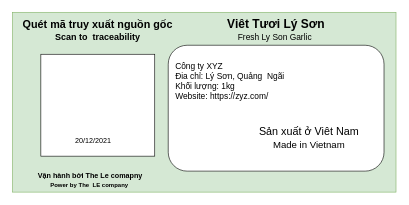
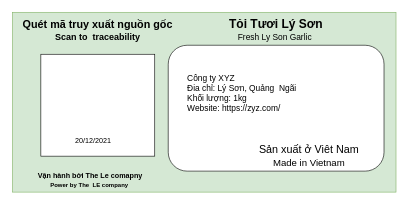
- <mxCell id="7" value="&lt;font&gt;&lt;b&gt;&lt;font style=&quot;font-size: 20px&quot;&gt;Viêt Tươi Lý Sơn&lt;/font&gt;&lt;br&gt;&lt;/b&gt;&lt;font style=&quot;font-size: 14px&quot;&gt;Fresh Ly Son Garlic&amp;nbsp;&lt;/font&gt;&lt;br&gt;&lt;/font&gt;" style="text;html=1;strokeColor=none;fillColor=none;align=center;verticalAlign=middle;whiteSpace=wrap;rounded=0;fontSize=15;fontColor=#000000;" parent="1" vertex="1"><mxGeometry x="360" y="20" width="200" height="55" as="geometry" /></mxCell>
+ <mxCell id="7" value="&lt;font&gt;&lt;b&gt;&lt;font style=&quot;font-size: 20px&quot;&gt;Tỏi Tươi Lý Sơn&lt;/font&gt;&lt;br&gt;&lt;/b&gt;&lt;font style=&quot;font-size: 14px&quot;&gt;Fresh Ly Son Garlic&amp;nbsp;&lt;/font&gt;&lt;br&gt;&lt;/font&gt;" style="text;html=1;strokeColor=none;fillColor=none;align=center;verticalAlign=middle;whiteSpace=wrap;rounded=0;fontSize=15;fontColor=#000000;" parent="1" vertex="1"><mxGeometry x="360" y="20" width="200" height="55" as="geometry" /></mxCell>
- <mxCell id="9" value="&lt;font color=&quot;#000000&quot;&gt;Công ty XYZ&lt;br&gt;Đia chỉ: Lý Sơn, Quảng&amp;nbsp; Ngãi&lt;br&gt;Khối lượng: 1kg&lt;br&gt;Website: https://zyz.com/&amp;nbsp;&lt;br&gt;&lt;/font&gt;" style="text;html=1;strokeColor=none;fillColor=none;align=left;verticalAlign=middle;whiteSpace=wrap;rounded=0;fontSize=14;fontColor=#FF2F0F;" parent="1" vertex="1"><mxGeometry x="290" y="100" width="300" height="70" as="geometry" /></mxCell>
+ <mxCell id="9" value="&lt;font color=&quot;#000000&quot;&gt;Công ty XYZ&lt;br&gt;Đia chỉ: Lý Sơn, Quảng&amp;nbsp; Ngãi&lt;br&gt;Khối lượng: 1kg&lt;br&gt;Website: https://zyz.com/&amp;nbsp;&lt;br&gt;&lt;/font&gt;" style="text;html=1;strokeColor=none;fillColor=none;align=left;verticalAlign=middle;whiteSpace=wrap;rounded=0;fontSize=14;fontColor=#FF2F0F;" parent="1" vertex="1"><mxGeometry x="310" y="120" width="300" height="70" as="geometry" /></mxCell>
- <mxCell id="10" value="Sản xuất ở Viêt Nam&lt;br&gt;&lt;font style=&quot;font-size: 16px&quot;&gt;Made in Vietnam&lt;/font&gt;" style="text;html=1;strokeColor=none;fillColor=none;align=center;verticalAlign=middle;whiteSpace=wrap;rounded=0;fontSize=18;" parent="1" vertex="1"><mxGeometry x="400" y="210" width="230" height="40" as="geometry" /></mxCell>
+ <mxCell id="10" value="Sản xuất ở Viêt Nam&lt;br&gt;&lt;font style=&quot;font-size: 16px&quot;&gt;Made in Vietnam&lt;/font&gt;" style="text;html=1;strokeColor=none;fillColor=none;align=center;verticalAlign=middle;whiteSpace=wrap;rounded=0;fontSize=18;" parent="1" vertex="1"><mxGeometry x="400" y="240" width="230" height="40" as="geometry" /></mxCell>
